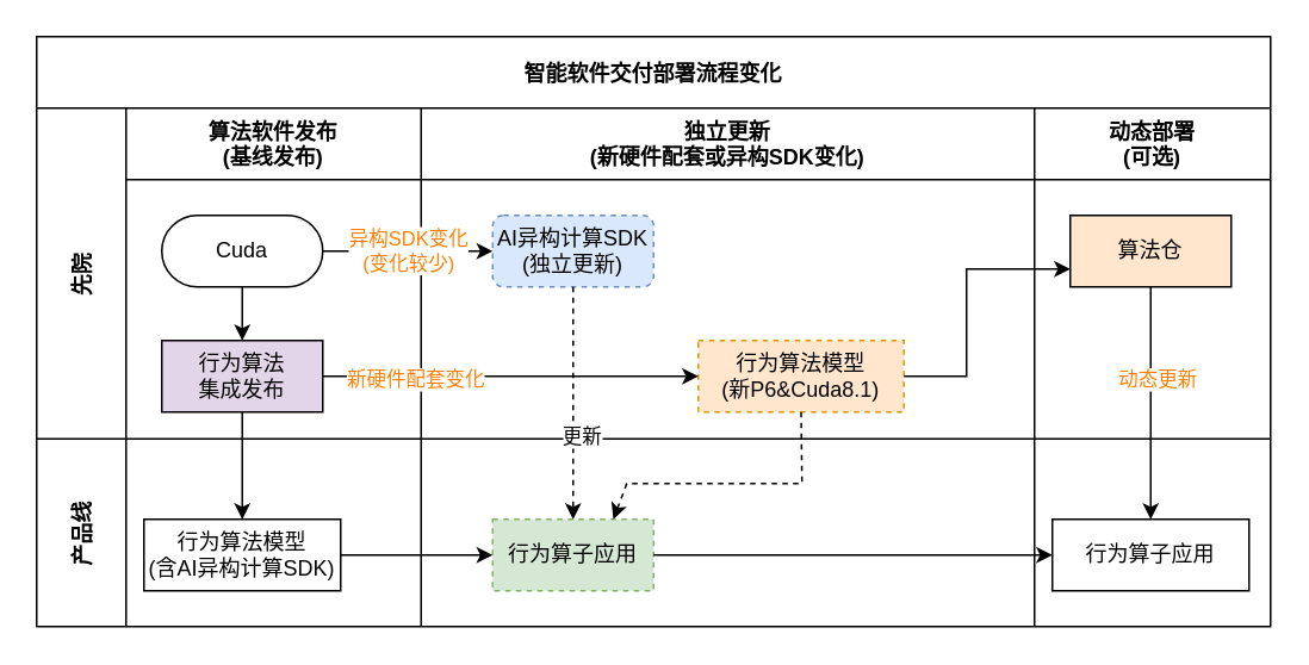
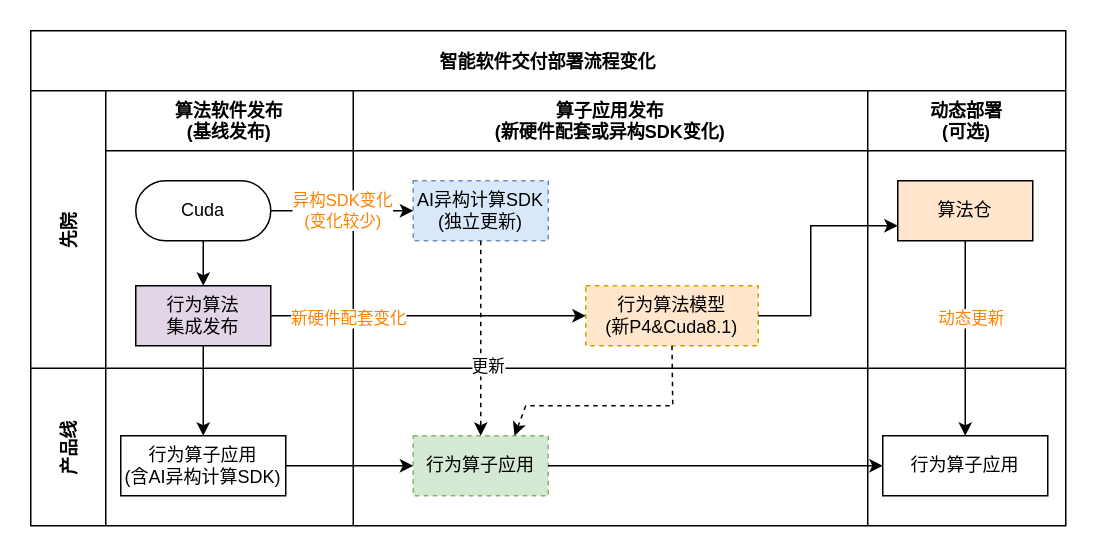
- <mxCell id="9" value="独立更新&#10;(新硬件配套或异构SDK变化)" style="swimlane;swimlaneHead=0;swimlaneBody=0;connectable=0;fillColor=none;startSize=40;collapsible=0;recursiveResize=0;expand=0;fontStyle=1;" parent="4" vertex="1"><mxGeometry x="215" width="343" height="185" as="geometry"><mxRectangle width="343" height="185" as="alternateBounds" /></mxGeometry></mxCell>
+ <mxCell id="9" value="算子应用发布&#10;(新硬件配套或异构SDK变化)" style="swimlane;swimlaneHead=0;swimlaneBody=0;connectable=0;fillColor=none;startSize=40;collapsible=0;recursiveResize=0;expand=0;fontStyle=1;" parent="4" vertex="1"><mxGeometry x="215" width="343" height="185" as="geometry"><mxRectangle width="343" height="185" as="alternateBounds" /></mxGeometry></mxCell>
- <mxCell id="10" value="AI异构计算SDK&lt;br&gt;(独立更新)" style="whiteSpace=wrap;html=1;dashed=1;fillColor=#dae8fc;strokeColor=#6c8ebf;rounded=1;" parent="9" vertex="1"><mxGeometry x="40" y="60" width="90" height="40" as="geometry" /></mxCell>
+ <mxCell id="10" value="AI异构计算SDK&lt;br&gt;(独立更新)" style="rounded=0;whiteSpace=wrap;html=1;dashed=1;fillColor=#dae8fc;strokeColor=#6c8ebf;" parent="9" vertex="1"><mxGeometry x="40" y="60" width="90" height="40" as="geometry" /></mxCell>
- <mxCell id="11" value="行为算法模型&lt;br&gt;(新P6&amp;amp;Cuda8.1)" style="rounded=0;whiteSpace=wrap;html=1;fillColor=#ffe6cc;strokeColor=#d79b00;dashed=1;" vertex="1" parent="9"><mxGeometry x="155" y="130" width="115" height="40" as="geometry" /></mxCell>
+ <mxCell id="11" value="行为算法模型&lt;br&gt;(新P4&amp;amp;Cuda8.1)" style="rounded=0;whiteSpace=wrap;html=1;fillColor=#ffe6cc;strokeColor=#d79b00;dashed=1;" vertex="1" parent="9"><mxGeometry x="155" y="130" width="115" height="40" as="geometry" /></mxCell>
- <mxCell id="20" value="行为算法模型&lt;br&gt;(含AI异构计算SDK)" style="rounded=0;whiteSpace=wrap;html=1;" parent="19" vertex="1"><mxGeometry x="10" y="45" width="110" height="40" as="geometry" /></mxCell>
+ <mxCell id="20" value="行为算子应用&lt;br&gt;(含AI异构计算SDK)" style="rounded=0;whiteSpace=wrap;html=1;" parent="19" vertex="1"><mxGeometry x="10" y="45" width="110" height="40" as="geometry" /></mxCell>
